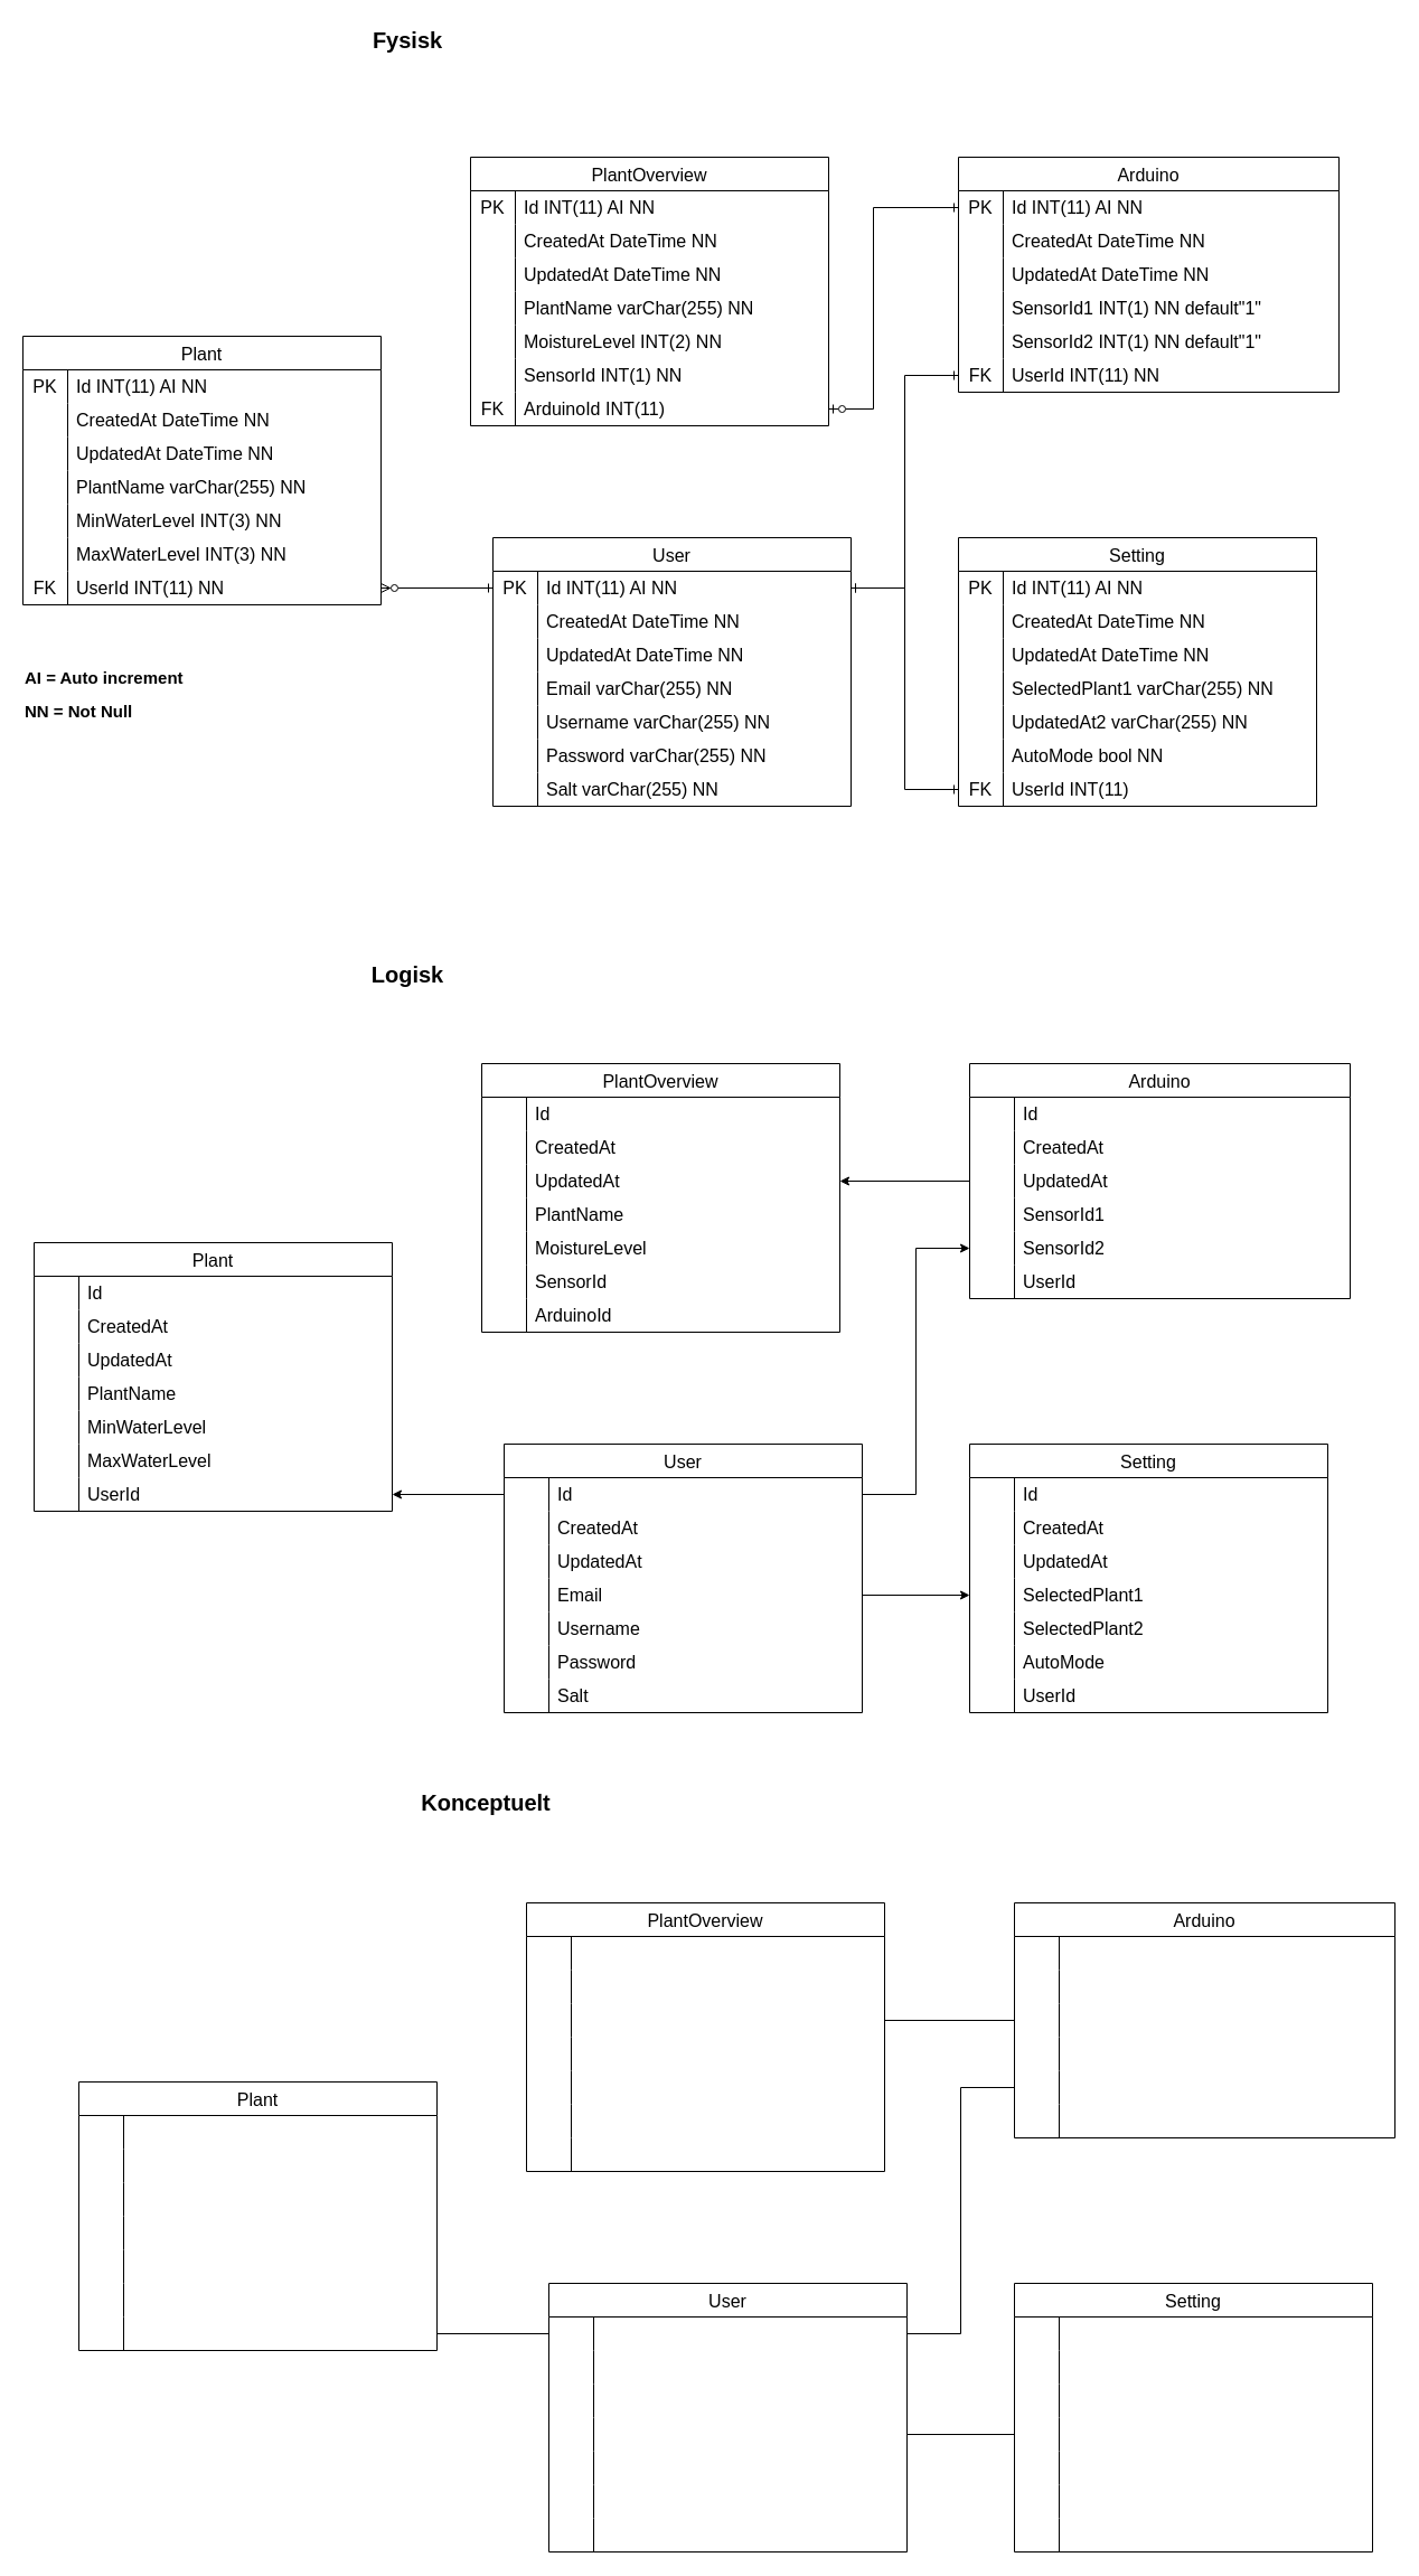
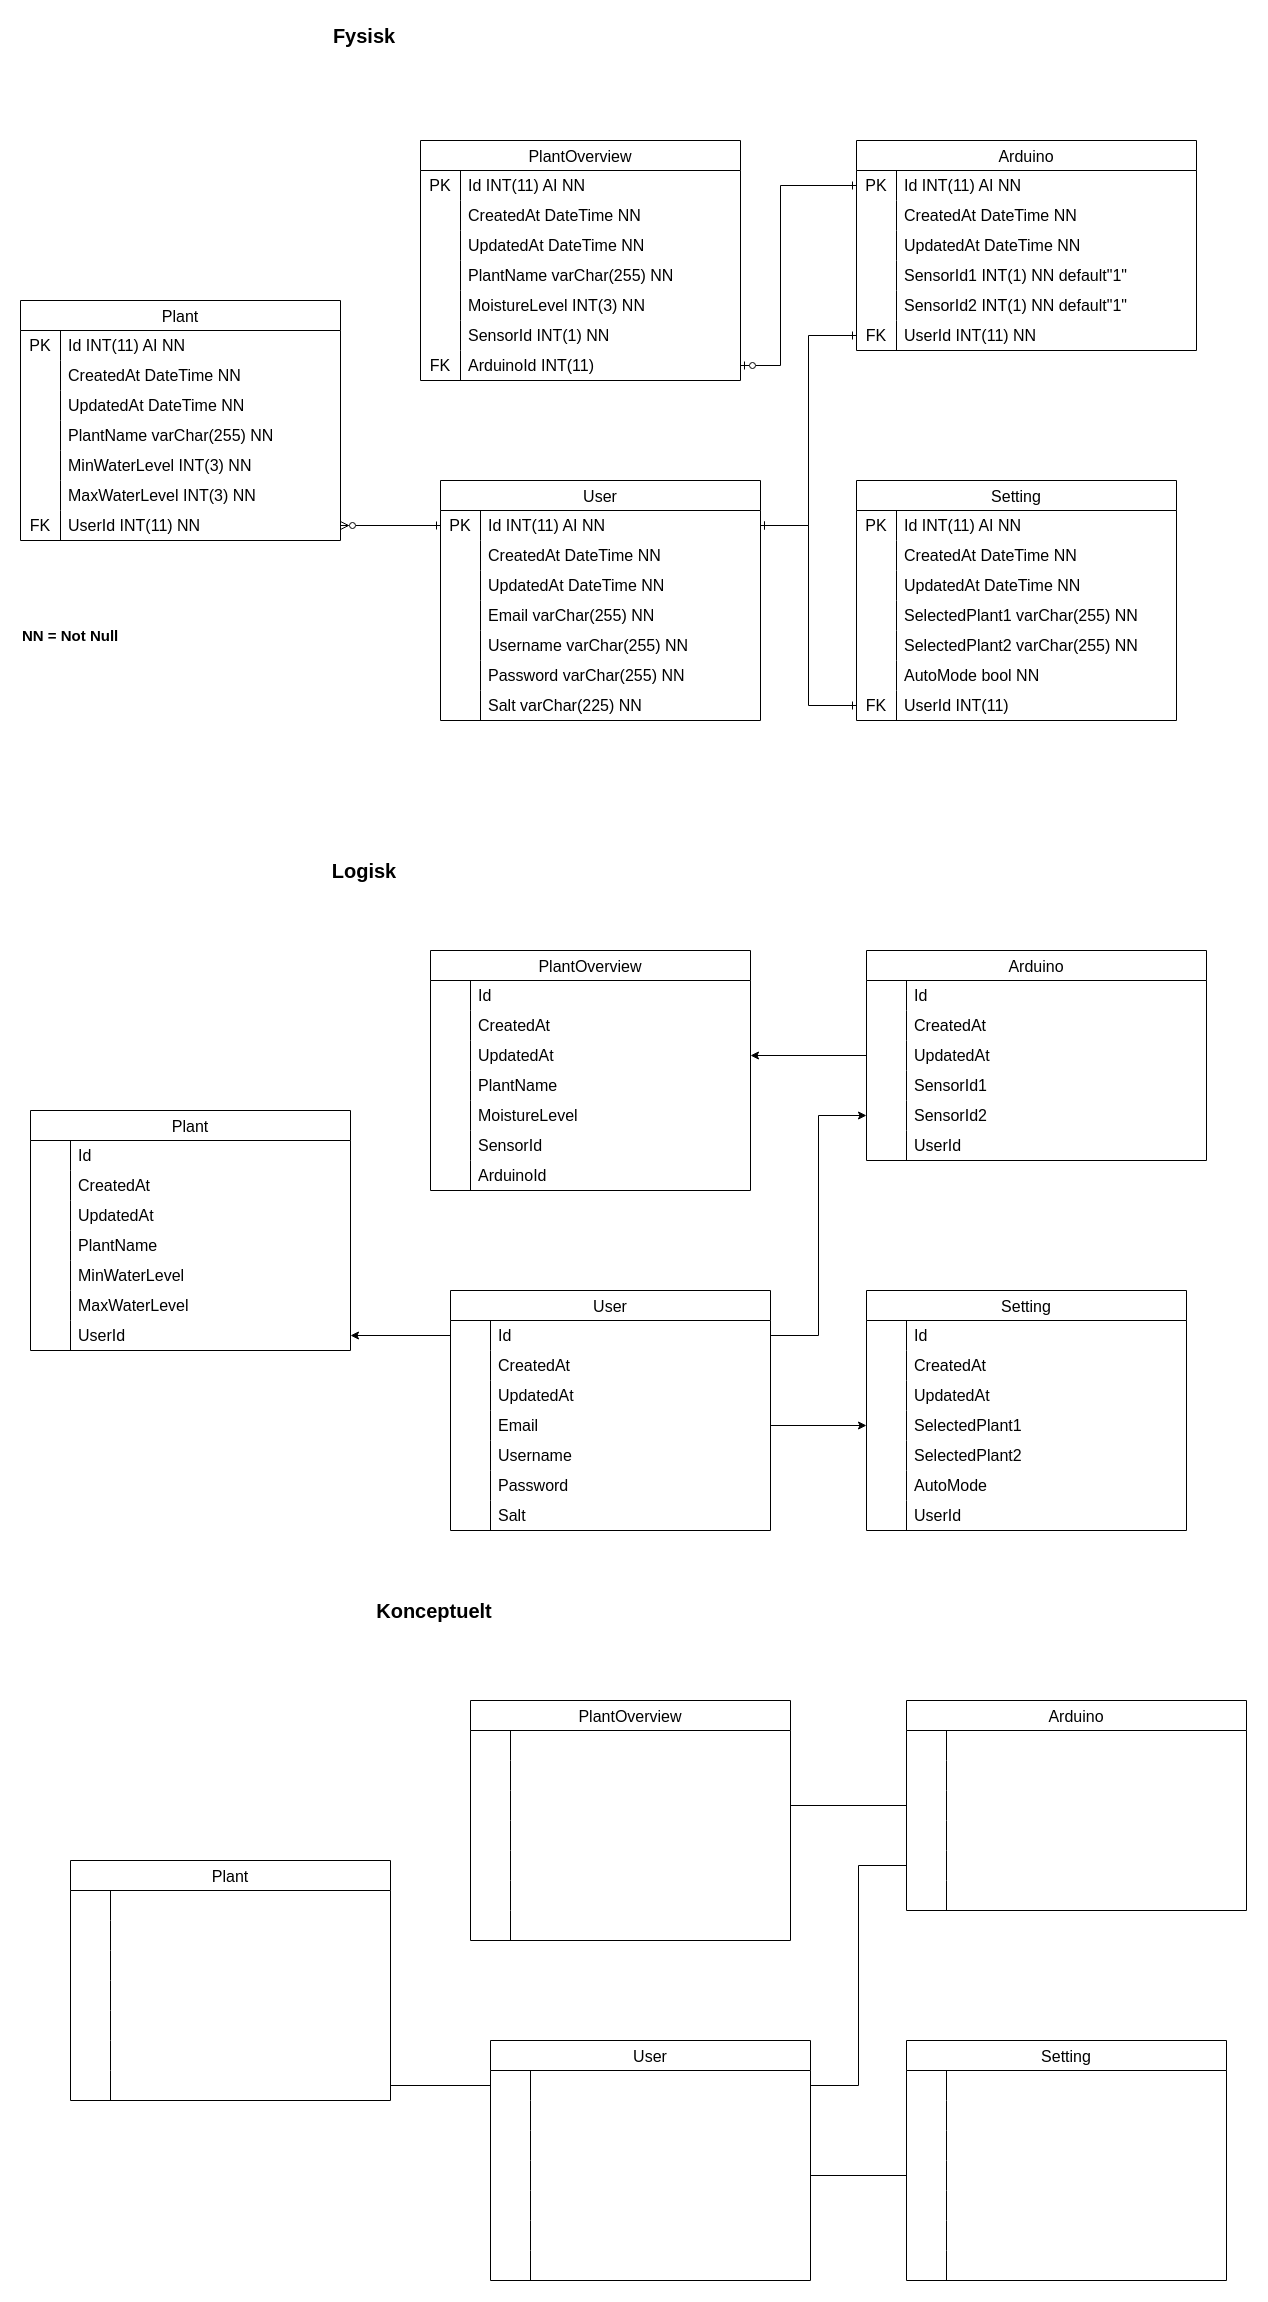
- <mxCell id="63" value="MoistureLevel INT(2) NN" style="shape=partialRectangle;html=1;whiteSpace=wrap;connectable=0;fillColor=none;top=0;left=0;bottom=0;right=0;align=left;spacingLeft=6;overflow=hidden;strokeColor=inherit;fontSize=16;" vertex="1" parent="61"><mxGeometry x="40" width="280" height="30" as="geometry"><mxRectangle width="280" height="30" as="alternateBounds" /></mxGeometry></mxCell>
+ <mxCell id="63" value="MoistureLevel INT(3) NN" style="shape=partialRectangle;html=1;whiteSpace=wrap;connectable=0;fillColor=none;top=0;left=0;bottom=0;right=0;align=left;spacingLeft=6;overflow=hidden;strokeColor=inherit;fontSize=16;" vertex="1" parent="61"><mxGeometry x="40" width="280" height="30" as="geometry"><mxRectangle width="280" height="30" as="alternateBounds" /></mxGeometry></mxCell>
- <mxCell id="24" value="&lt;b&gt;&lt;font style=&quot;font-size: 15px;&quot;&gt;AI = Auto increment&lt;/font&gt;&lt;/b&gt;" style="text;html=1;strokeColor=none;fillColor=none;align=left;verticalAlign=middle;whiteSpace=wrap;rounded=0;" parent="1" vertex="1"><mxGeometry x="20" y="590" width="160" height="30" as="geometry" /></mxCell>
- <mxCell id="85" value="UpdatedAt2 varChar(255) NN" style="shape=partialRectangle;html=1;whiteSpace=wrap;connectable=0;fillColor=none;top=0;left=0;bottom=0;right=0;align=left;spacingLeft=6;overflow=hidden;strokeColor=inherit;fontSize=16;" vertex="1" parent="83"><mxGeometry x="40" width="280" height="30" as="geometry"><mxRectangle width="280" height="30" as="alternateBounds" /></mxGeometry></mxCell>
+ <mxCell id="85" value="SelectedPlant2 varChar(255) NN" style="shape=partialRectangle;html=1;whiteSpace=wrap;connectable=0;fillColor=none;top=0;left=0;bottom=0;right=0;align=left;spacingLeft=6;overflow=hidden;strokeColor=inherit;fontSize=16;" vertex="1" parent="83"><mxGeometry x="40" width="280" height="30" as="geometry"><mxRectangle width="280" height="30" as="alternateBounds" /></mxGeometry></mxCell>
- <mxCell id="113" value="Salt varChar(255) NN" style="shape=partialRectangle;html=1;whiteSpace=wrap;connectable=0;fillColor=none;top=0;left=0;bottom=0;right=0;align=left;spacingLeft=6;overflow=hidden;strokeColor=inherit;fontSize=16;" vertex="1" parent="111"><mxGeometry x="40" width="280" height="30" as="geometry"><mxRectangle width="280" height="30" as="alternateBounds" /></mxGeometry></mxCell>
+ <mxCell id="113" value="Salt varChar(225) NN" style="shape=partialRectangle;html=1;whiteSpace=wrap;connectable=0;fillColor=none;top=0;left=0;bottom=0;right=0;align=left;spacingLeft=6;overflow=hidden;strokeColor=inherit;fontSize=16;" vertex="1" parent="111"><mxGeometry x="40" width="280" height="30" as="geometry"><mxRectangle width="280" height="30" as="alternateBounds" /></mxGeometry></mxCell>
